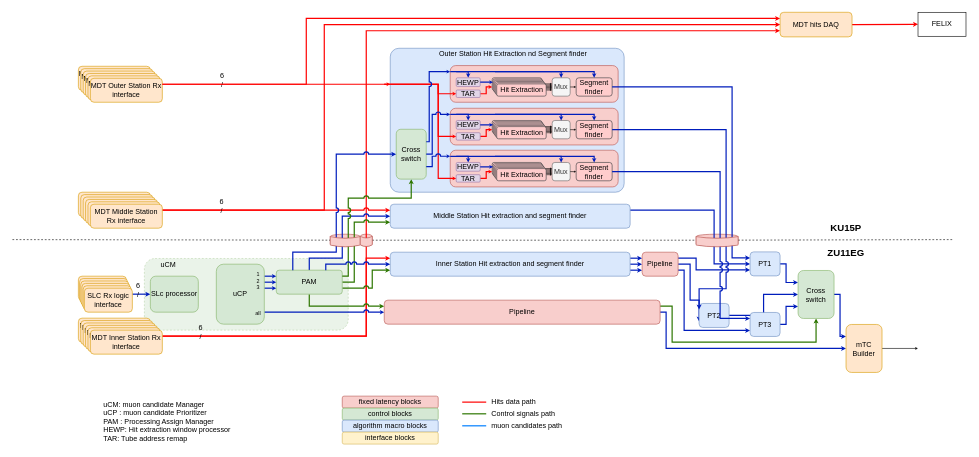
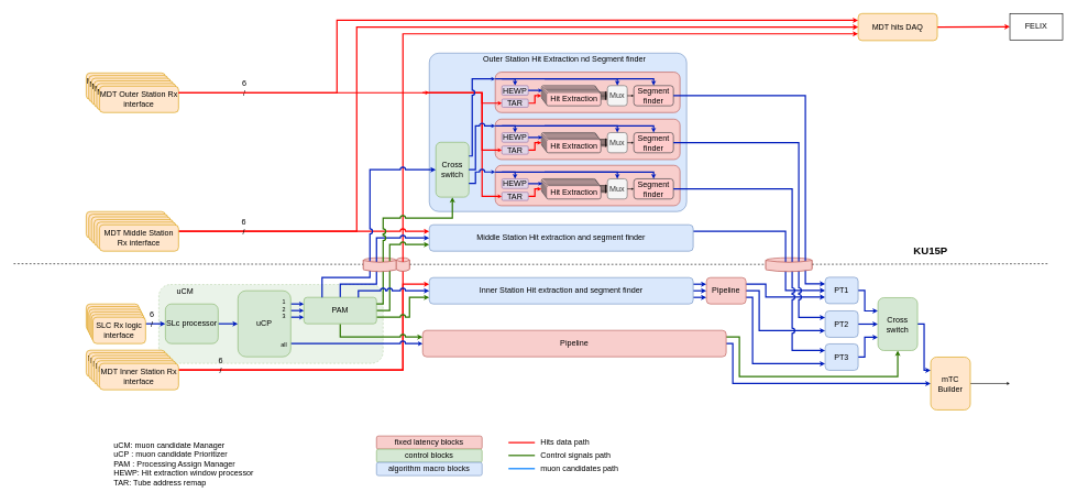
- <mxCell id="105" value="&lt;b&gt;&lt;font style=&quot;font-size: 16px&quot;&gt;ZU11EG&lt;/font&gt;&lt;/b&gt;" style="text;html=1;strokeColor=none;fillColor=none;align=center;verticalAlign=middle;whiteSpace=wrap;rounded=0;fontSize=12;" parent="1" vertex="1"><mxGeometry x="1370" y="410.5" width="80" height="20" as="geometry" /></mxCell>
+ <mxCell id="40" style="edgeStyle=orthogonalEdgeStyle;rounded=0;jumpStyle=gap;orthogonalLoop=1;jettySize=auto;html=1;exitX=1;exitY=0.5;exitDx=0;exitDy=0;entryX=0;entryY=0.5;entryDx=0;entryDy=0;endSize=2;fillColor=#0050ef;strokeColor=#001DBC;strokeWidth=2;" parent="1" source="41" target="98" edge="1"><mxGeometry relative="1" as="geometry" /></mxCell>
- <mxCell id="34" value="PT2" style="rounded=1;whiteSpace=wrap;html=1;align=center;fillColor=#dae8fc;strokeColor=#6c8ebf;" parent="1" vertex="1"><mxGeometry x="1165" y="505.5" width="50" height="40" as="geometry" /></mxCell>
+ <mxCell id="34" value="PT2" style="rounded=1;whiteSpace=wrap;html=1;align=center;fillColor=#dae8fc;strokeColor=#6c8ebf;" parent="1" vertex="1"><mxGeometry x="1250" y="470.5" width="50" height="40" as="geometry" /></mxCell>
- <mxCell id="73" value="interface blocks" style="rounded=1;whiteSpace=wrap;html=1;fillColor=#fff2cc;strokeColor=#d6b656;" parent="1" vertex="1"><mxGeometry x="570" y="720" width="160" height="20" as="geometry" /></mxCell>
